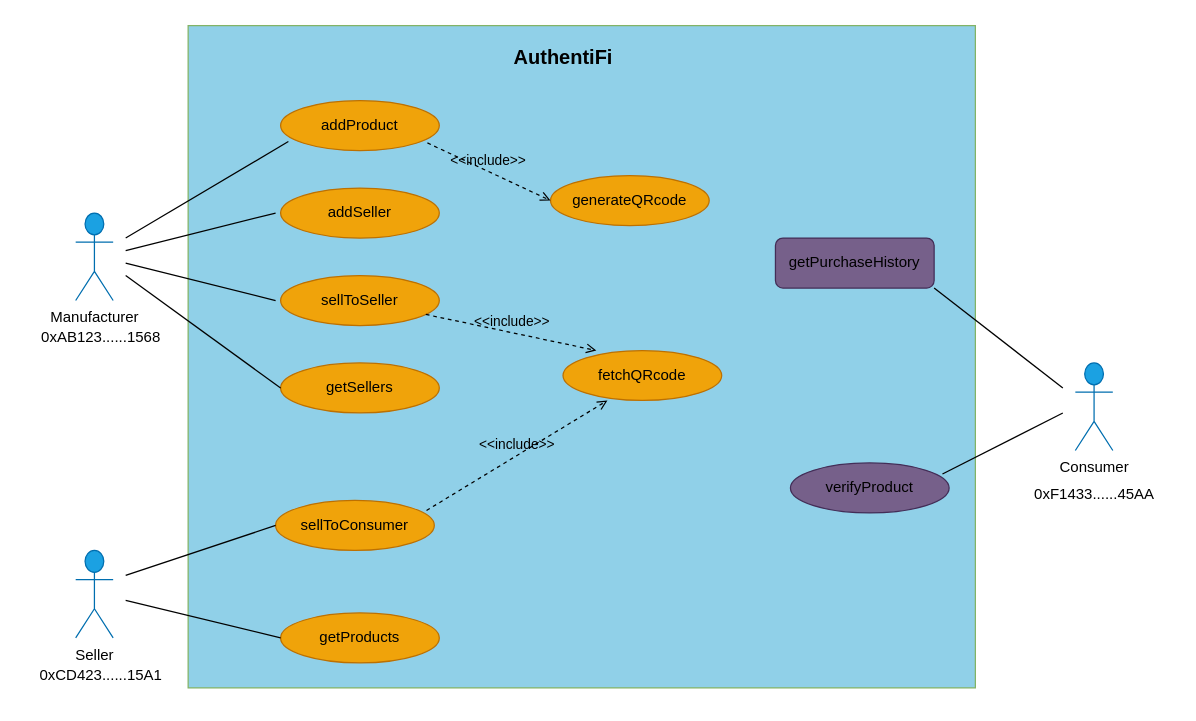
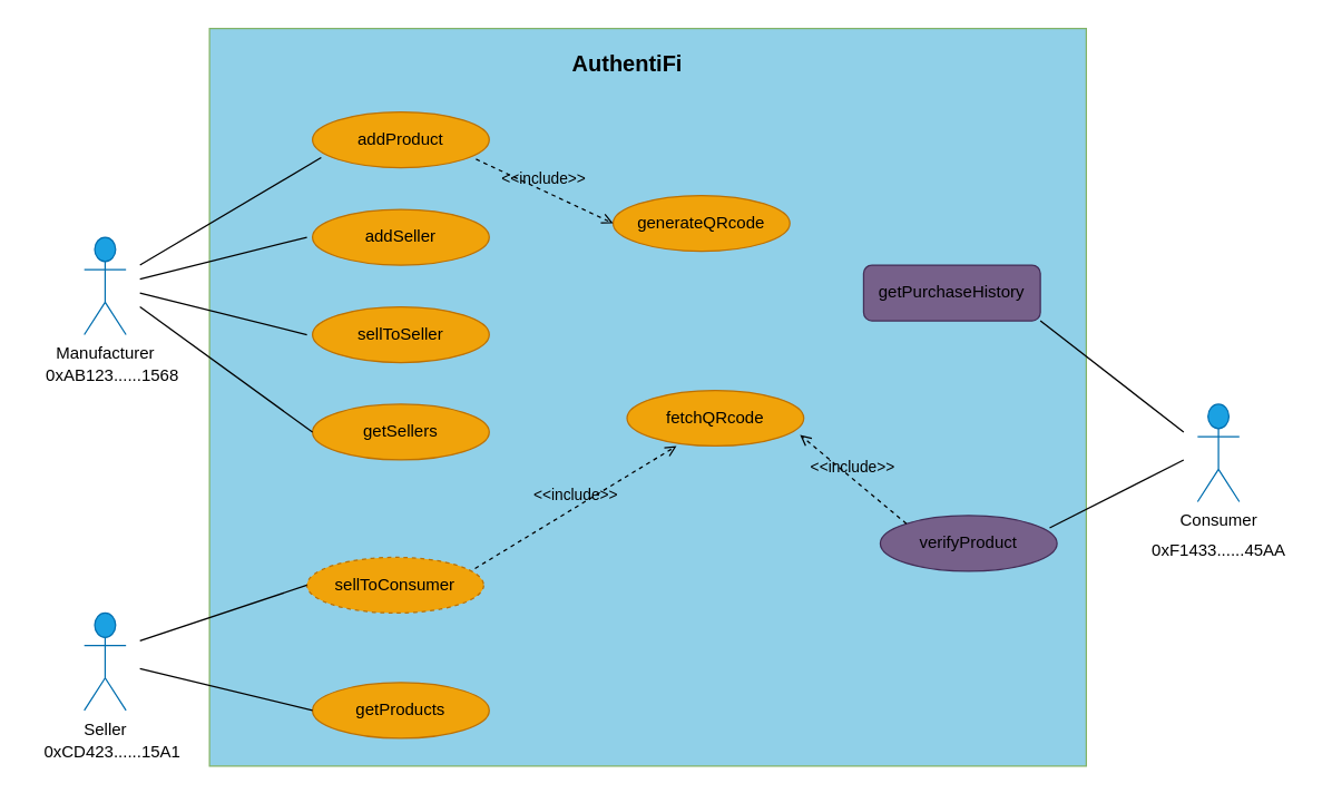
- <mxCell id="19" value="&amp;lt;&amp;lt;include&amp;gt;&amp;gt;" style="html=1;verticalAlign=bottom;labelBackgroundColor=none;endArrow=open;endFill=0;dashed=1;rounded=0;entryX=0.21;entryY=0;entryDx=0;entryDy=0;entryPerimeter=0;" parent="1" source="5" target="11" edge="1"><mxGeometry width="160" relative="1" as="geometry"><mxPoint x="370" y="245" as="sourcePoint" /><mxPoint x="500" y="270" as="targetPoint" /></mxGeometry></mxCell>
+ <mxCell id="21" value="&amp;lt;&amp;lt;include&amp;gt;&amp;gt;" style="html=1;verticalAlign=bottom;labelBackgroundColor=none;endArrow=open;endFill=0;dashed=1;rounded=0;entryX=0.979;entryY=0.8;entryDx=0;entryDy=0;entryPerimeter=0;exitX=0;exitY=0;exitDx=0;exitDy=0;" parent="1" source="8" target="11" edge="1"><mxGeometry width="160" relative="1" as="geometry"><mxPoint x="630" y="440" as="sourcePoint" /><mxPoint x="670" y="310" as="targetPoint" /></mxGeometry></mxCell>
- <mxCell id="7" value="sellToConsumer" style="ellipse;whiteSpace=wrap;html=1;fillColor=#f0a30a;fontColor=#000000;strokeColor=#BD7000;" parent="1" vertex="1"><mxGeometry x="220" y="400" width="127" height="40" as="geometry" /></mxCell>
+ <mxCell id="7" value="sellToConsumer" style="ellipse;whiteSpace=wrap;html=1;fillColor=#f0a30a;fontColor=#000000;strokeColor=#BD7000;dashed=1;" parent="1" vertex="1"><mxGeometry x="220" y="400" width="127" height="40" as="geometry" /></mxCell>
